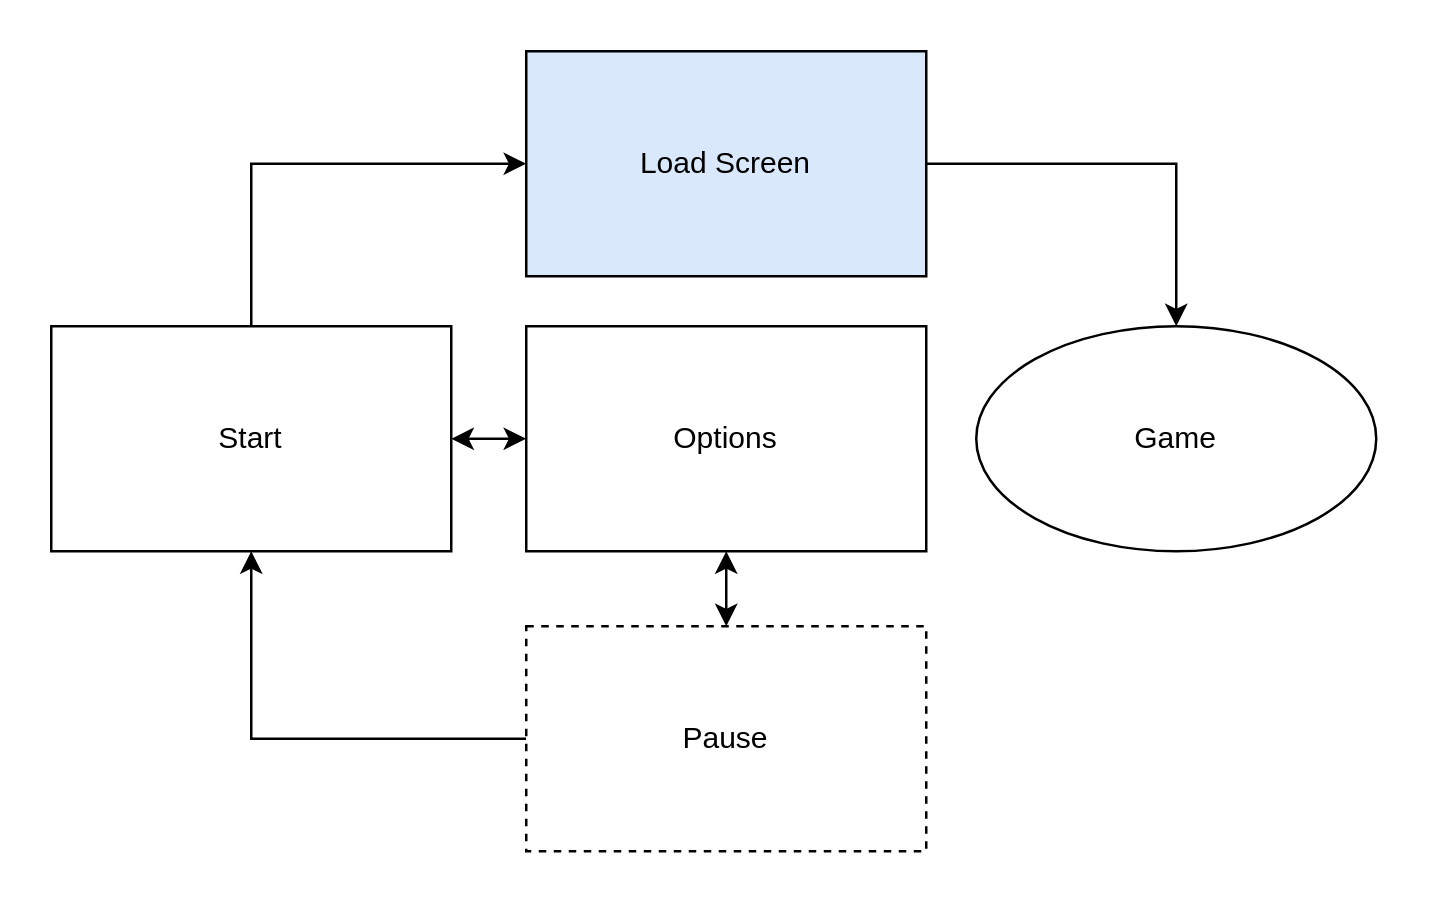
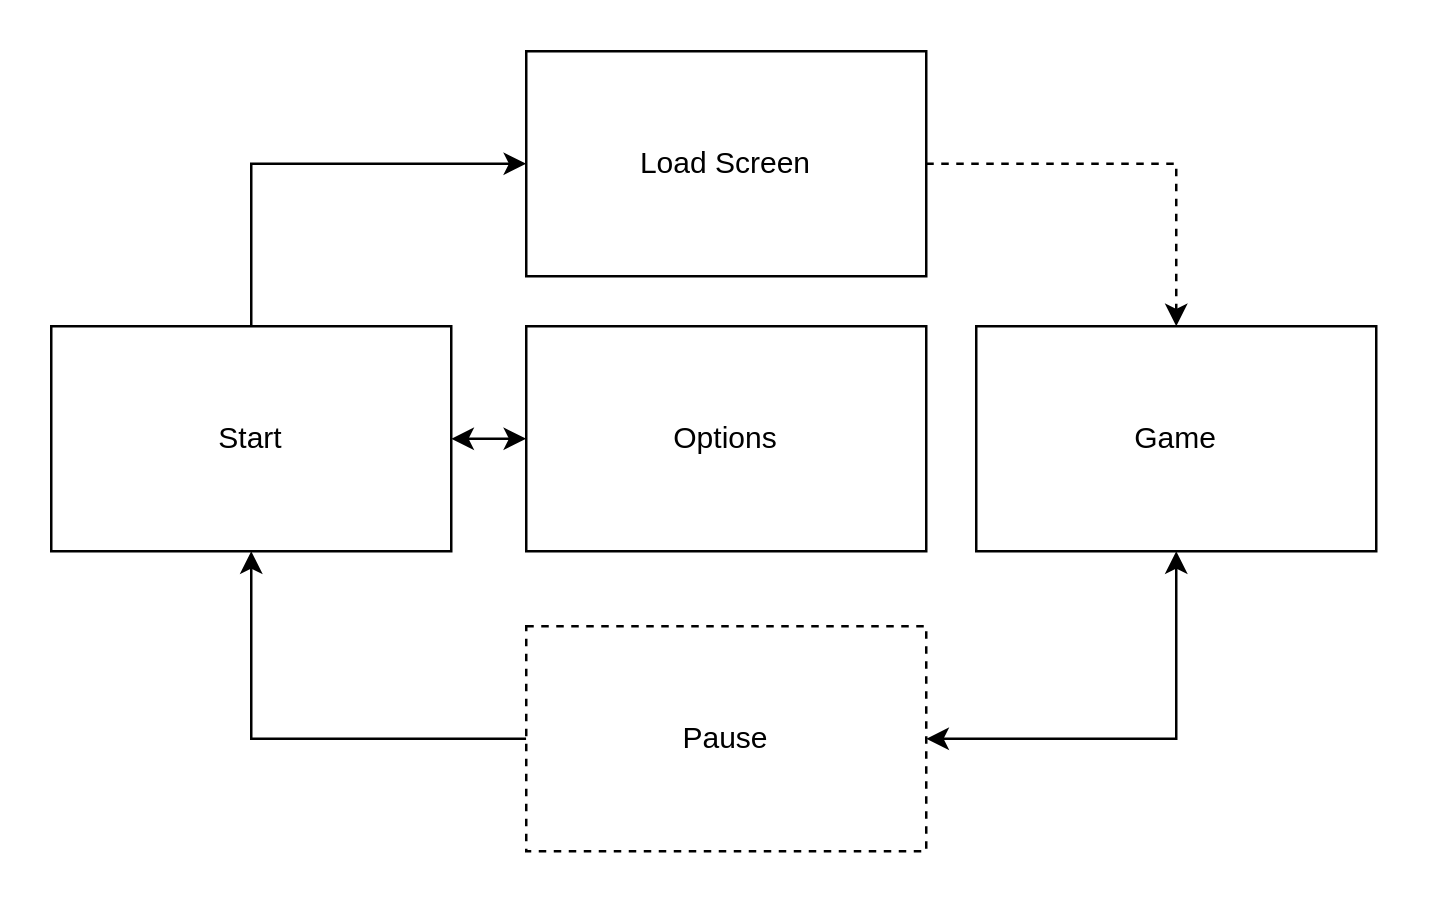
- <mxCell id="10" value="Load Screen" style="rounded=0;whiteSpace=wrap;html=1;verticalAlign=middle;fillColor=#dae8fc;" parent="1" vertex="1"><mxGeometry x="210" y="20" width="160" height="90" as="geometry" /></mxCell>
+ <mxCell id="10" value="Load Screen" style="rounded=0;whiteSpace=wrap;html=1;verticalAlign=middle;" parent="1" vertex="1"><mxGeometry x="210" y="20" width="160" height="90" as="geometry" /></mxCell>
- <mxCell id="9" value="" style="edgeStyle=orthogonalEdgeStyle;rounded=0;orthogonalLoop=1;jettySize=auto;html=1;" edge="1" parent="1" source="10" target="11"><mxGeometry relative="1" as="geometry" /></mxCell>
+ <mxCell id="9" value="" style="edgeStyle=orthogonalEdgeStyle;rounded=0;orthogonalLoop=1;jettySize=auto;html=1;dashed=1;" edge="1" parent="1" source="10" target="11"><mxGeometry relative="1" as="geometry" /></mxCell>
- <mxCell id="11" value="Game" style="ellipse;whiteSpace=wrap;html=1;verticalAlign=middle;" vertex="1" parent="1"><mxGeometry x="390" y="130" width="160" height="90" as="geometry" /></mxCell>
+ <mxCell id="11" value="Game" style="rounded=0;whiteSpace=wrap;html=1;verticalAlign=middle;" vertex="1" parent="1"><mxGeometry x="390" y="130" width="160" height="90" as="geometry" /></mxCell>
- <mxCell id="7" value="" style="edgeStyle=orthogonalEdgeStyle;rounded=0;orthogonalLoop=1;jettySize=auto;html=1;startArrow=classic;startFill=1;" edge="1" parent="1" source="8" target="5"><mxGeometry relative="1" as="geometry" /></mxCell>
+ <mxCell id="7" value="" style="edgeStyle=orthogonalEdgeStyle;rounded=0;orthogonalLoop=1;jettySize=auto;html=1;startArrow=classic;startFill=1;" edge="1" parent="1" source="8" target="11"><mxGeometry relative="1" as="geometry" /></mxCell>
